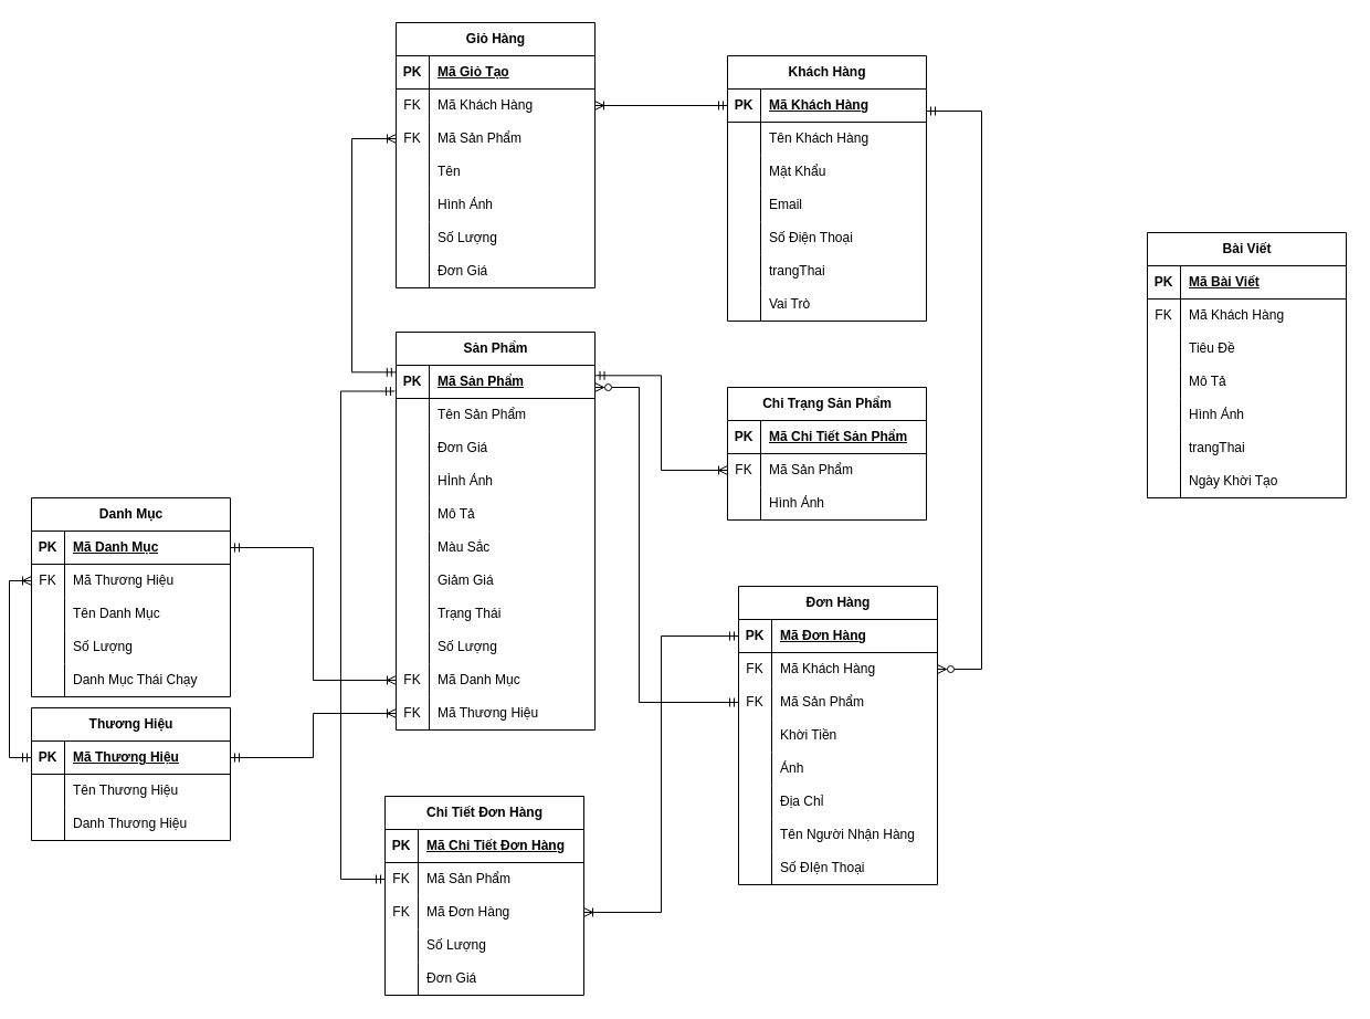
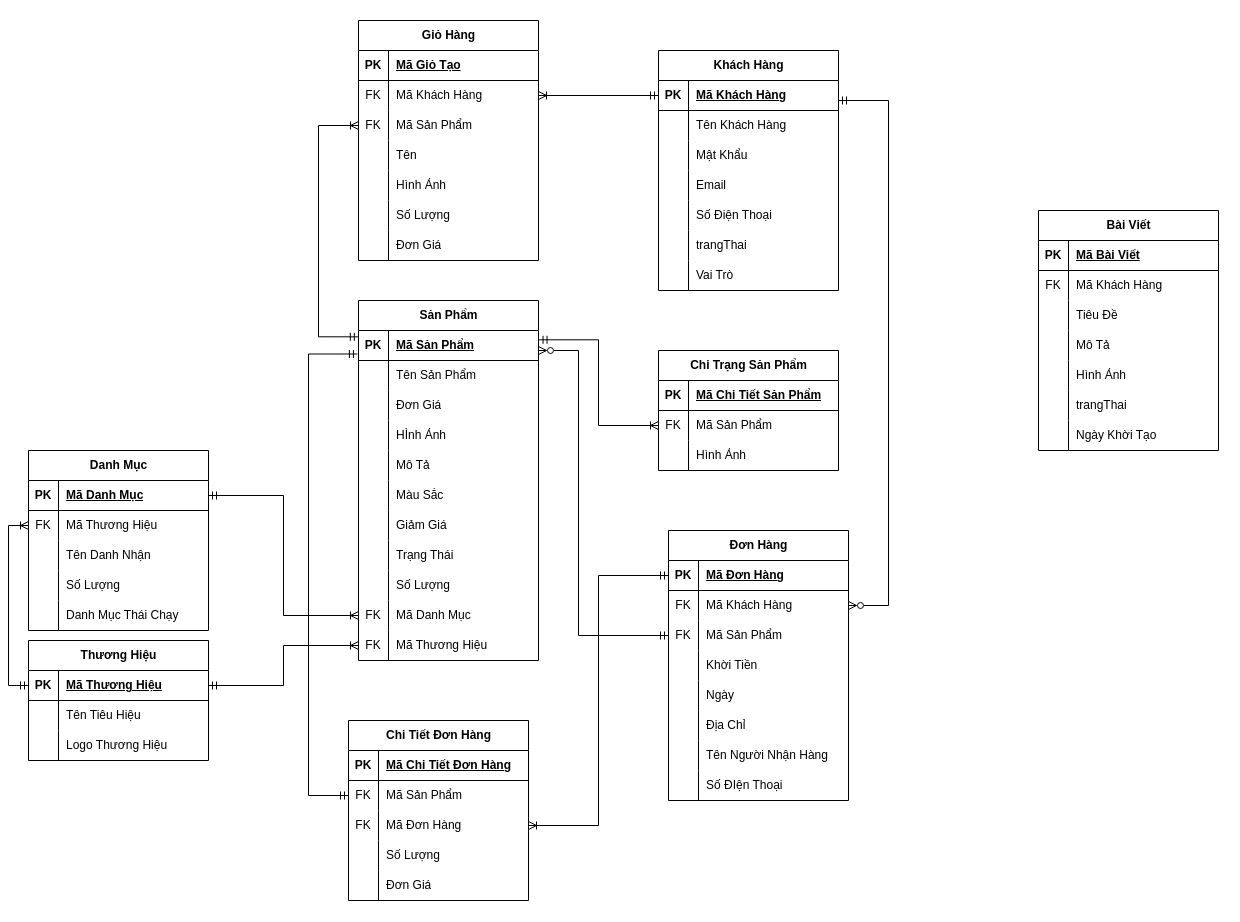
- <mxCell id="45" value="Tên Danh Mục" style="shape=partialRectangle;connectable=0;fillColor=none;top=0;left=0;bottom=0;right=0;align=left;spacingLeft=6;overflow=hidden;whiteSpace=wrap;html=1;" parent="43" vertex="1"><mxGeometry x="30" width="150" height="30" as="geometry"><mxRectangle width="150" height="30" as="alternateBounds" /></mxGeometry></mxCell>
+ <mxCell id="45" value="Tên Danh Nhận" style="shape=partialRectangle;connectable=0;fillColor=none;top=0;left=0;bottom=0;right=0;align=left;spacingLeft=6;overflow=hidden;whiteSpace=wrap;html=1;" parent="43" vertex="1"><mxGeometry x="30" width="150" height="30" as="geometry"><mxRectangle width="150" height="30" as="alternateBounds" /></mxGeometry></mxCell>
- <mxCell id="127" value="Ảnh" style="shape=partialRectangle;connectable=0;fillColor=none;top=0;left=0;bottom=0;right=0;align=left;spacingLeft=6;overflow=hidden;whiteSpace=wrap;html=1;" parent="125" vertex="1"><mxGeometry x="30" width="150" height="30" as="geometry"><mxRectangle width="150" height="30" as="alternateBounds" /></mxGeometry></mxCell>
+ <mxCell id="127" value="Ngày" style="shape=partialRectangle;connectable=0;fillColor=none;top=0;left=0;bottom=0;right=0;align=left;spacingLeft=6;overflow=hidden;whiteSpace=wrap;html=1;" parent="125" vertex="1"><mxGeometry x="30" width="150" height="30" as="geometry"><mxRectangle width="150" height="30" as="alternateBounds" /></mxGeometry></mxCell>
- <mxCell id="170" value="Tên Thương Hiệu" style="shape=partialRectangle;connectable=0;fillColor=none;top=0;left=0;bottom=0;right=0;align=left;spacingLeft=6;overflow=hidden;whiteSpace=wrap;html=1;" parent="168" vertex="1"><mxGeometry x="30" width="150" height="30" as="geometry"><mxRectangle width="150" height="30" as="alternateBounds" /></mxGeometry></mxCell>
+ <mxCell id="170" value="Tên Tiêu Hiệu" style="shape=partialRectangle;connectable=0;fillColor=none;top=0;left=0;bottom=0;right=0;align=left;spacingLeft=6;overflow=hidden;whiteSpace=wrap;html=1;" parent="168" vertex="1"><mxGeometry x="30" width="150" height="30" as="geometry"><mxRectangle width="150" height="30" as="alternateBounds" /></mxGeometry></mxCell>
- <mxCell id="173" value="Danh Thương Hiệu" style="shape=partialRectangle;connectable=0;fillColor=none;top=0;left=0;bottom=0;right=0;align=left;spacingLeft=6;overflow=hidden;whiteSpace=wrap;html=1;" parent="171" vertex="1"><mxGeometry x="30" width="150" height="30" as="geometry"><mxRectangle width="150" height="30" as="alternateBounds" /></mxGeometry></mxCell>
+ <mxCell id="173" value="Logo Thương Hiệu" style="shape=partialRectangle;connectable=0;fillColor=none;top=0;left=0;bottom=0;right=0;align=left;spacingLeft=6;overflow=hidden;whiteSpace=wrap;html=1;" parent="171" vertex="1"><mxGeometry x="30" width="150" height="30" as="geometry"><mxRectangle width="150" height="30" as="alternateBounds" /></mxGeometry></mxCell>
